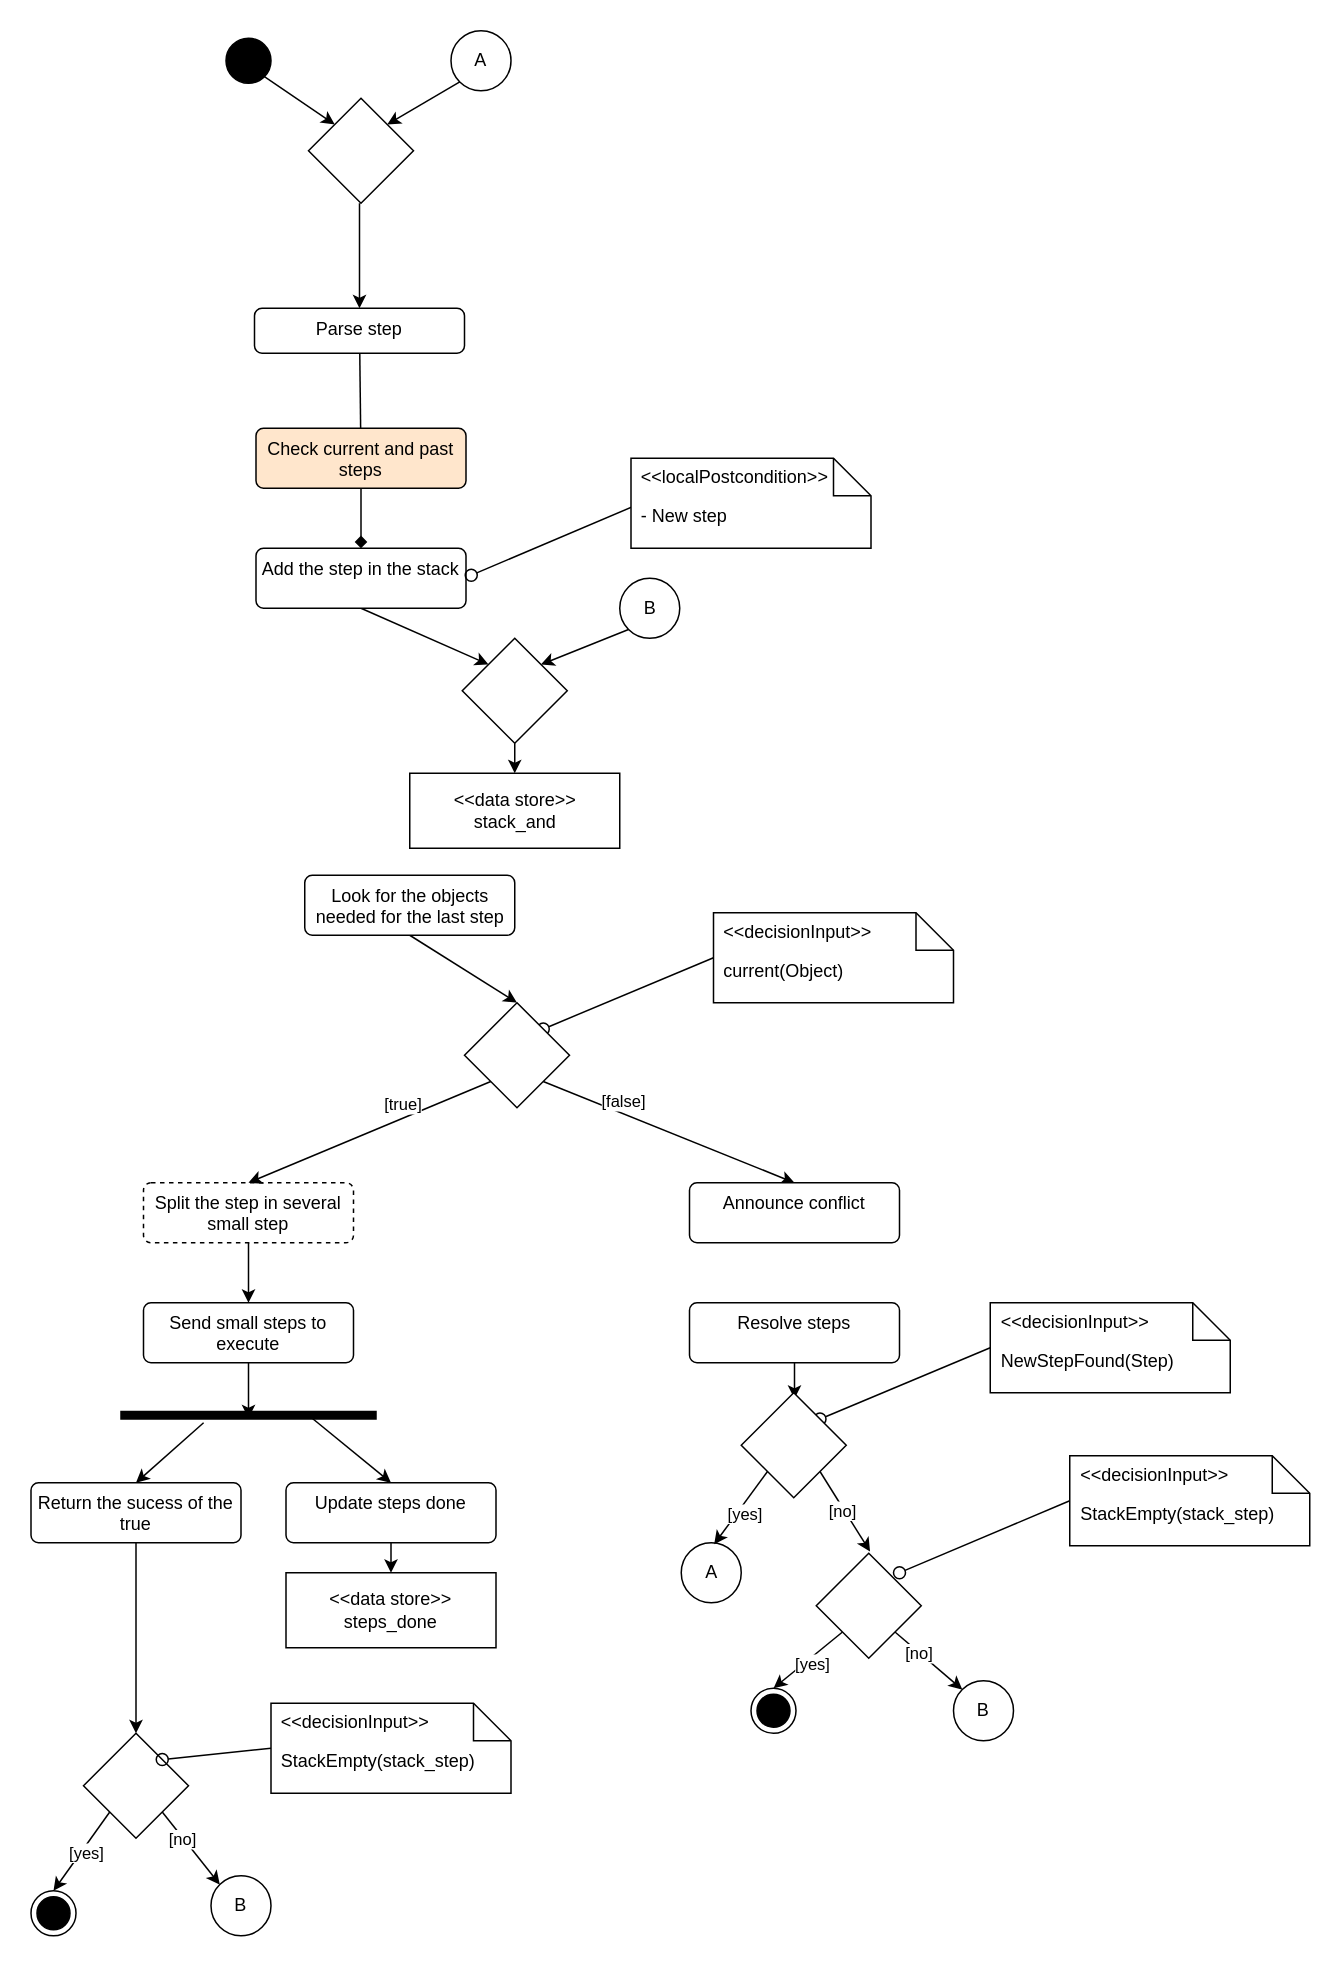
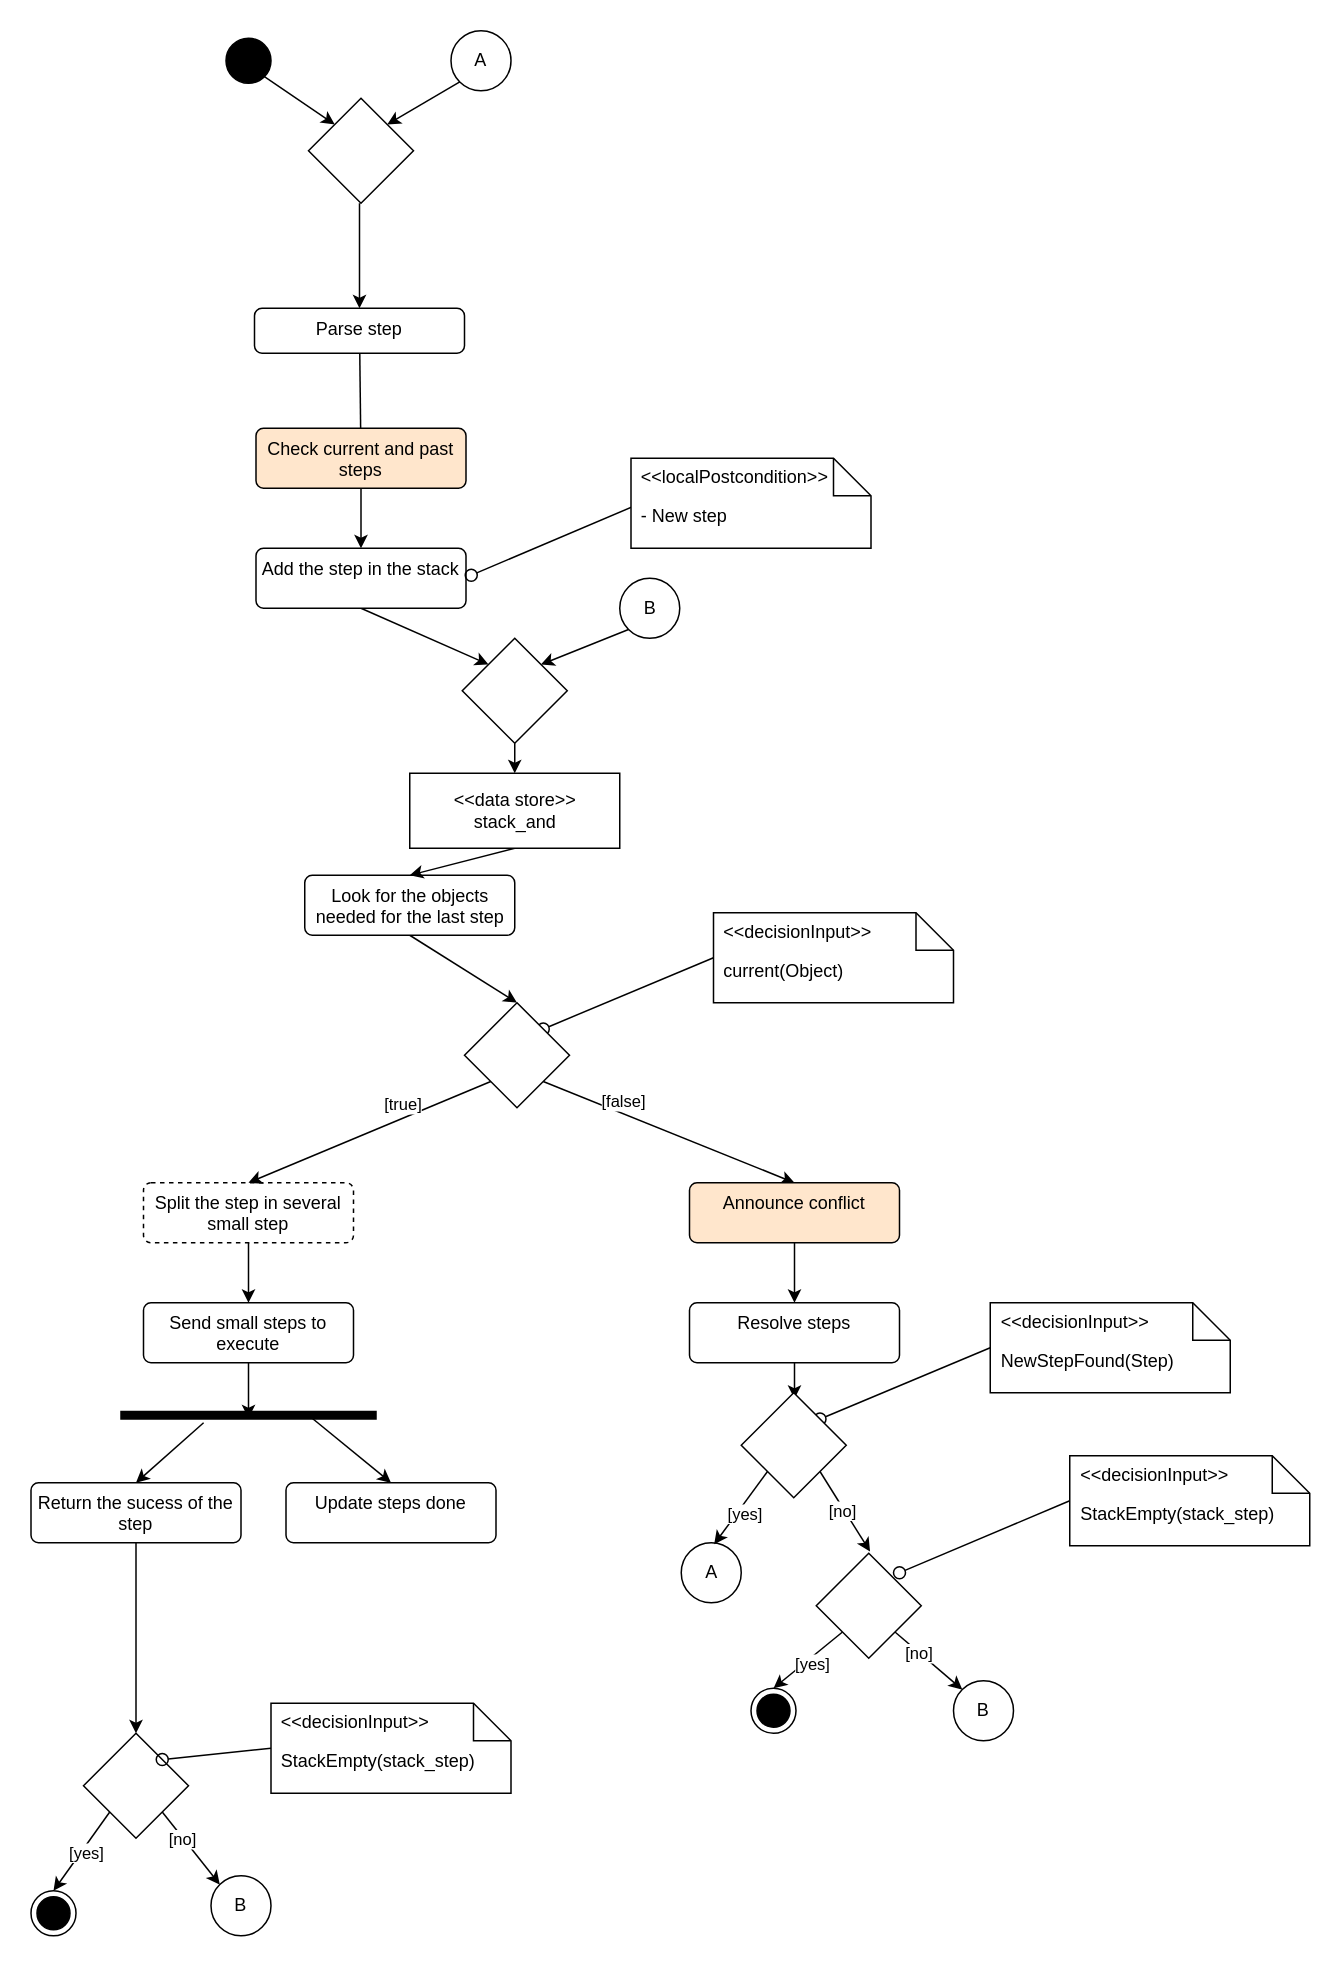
- <mxCell id="6" style="edgeStyle=none;html=1;exitX=0.5;exitY=1;exitDx=0;exitDy=0;entryX=0.5;entryY=0;entryDx=0;entryDy=0;endArrow=diamond;" parent="1" source="7" target="13" edge="1"><mxGeometry relative="1" as="geometry" /></mxCell>
+ <mxCell id="6" style="edgeStyle=none;html=1;exitX=0.5;exitY=1;exitDx=0;exitDy=0;entryX=0.5;entryY=0;entryDx=0;entryDy=0;" parent="1" source="7" target="13" edge="1"><mxGeometry relative="1" as="geometry" /></mxCell>
+ <mxCell id="38" style="edgeStyle=none;html=1;exitX=0.5;exitY=1;exitDx=0;exitDy=0;entryX=0.5;entryY=0;entryDx=0;entryDy=0;" parent="1" source="39" target="22" edge="1"><mxGeometry relative="1" as="geometry"><mxPoint x="343.5" y="555" as="targetPoint" /></mxGeometry></mxCell>
- <mxCell id="27" value="Announce conflict" style="html=1;align=center;verticalAlign=top;rounded=1;absoluteArcSize=1;arcSize=10;dashed=0;whiteSpace=wrap;" parent="1" vertex="1"><mxGeometry x="459" y="788" width="140" height="40" as="geometry" /></mxCell>
+ <mxCell id="27" value="Announce conflict" style="html=1;align=center;verticalAlign=top;rounded=1;absoluteArcSize=1;arcSize=10;dashed=0;whiteSpace=wrap;fillColor=#ffe6cc;" parent="1" vertex="1"><mxGeometry x="459" y="788" width="140" height="40" as="geometry" /></mxCell>
+ <mxCell id="26" style="edgeStyle=none;html=1;exitX=0.5;exitY=1;exitDx=0;exitDy=0;entryX=0.5;entryY=0;entryDx=0;entryDy=0;" parent="1" source="27" target="28" edge="1"><mxGeometry relative="1" as="geometry" /></mxCell>
- <mxCell id="33" value="Return the sucess of the true" style="html=1;align=center;verticalAlign=top;rounded=1;absoluteArcSize=1;arcSize=10;dashed=0;whiteSpace=wrap;" parent="1" vertex="1"><mxGeometry x="20" y="988" width="140" height="40" as="geometry" /></mxCell>
+ <mxCell id="33" value="Return the sucess of the step" style="html=1;align=center;verticalAlign=top;rounded=1;absoluteArcSize=1;arcSize=10;dashed=0;whiteSpace=wrap;" parent="1" vertex="1"><mxGeometry x="20" y="988" width="140" height="40" as="geometry" /></mxCell>
- <mxCell id="24" style="edgeStyle=none;html=1;exitX=0.5;exitY=1;exitDx=0;exitDy=0;entryX=0.5;entryY=0;entryDx=0;entryDy=0;" parent="1" source="25" target="29" edge="1"><mxGeometry relative="1" as="geometry" /></mxCell>
- <mxCell id="29" value="&amp;lt;&amp;lt;data store&amp;gt;&amp;gt;&lt;div&gt;steps_done&lt;/div&gt;" style="rounded=0;whiteSpace=wrap;html=1;" parent="1" vertex="1"><mxGeometry x="190" y="1048" width="140" height="50" as="geometry" /></mxCell>
